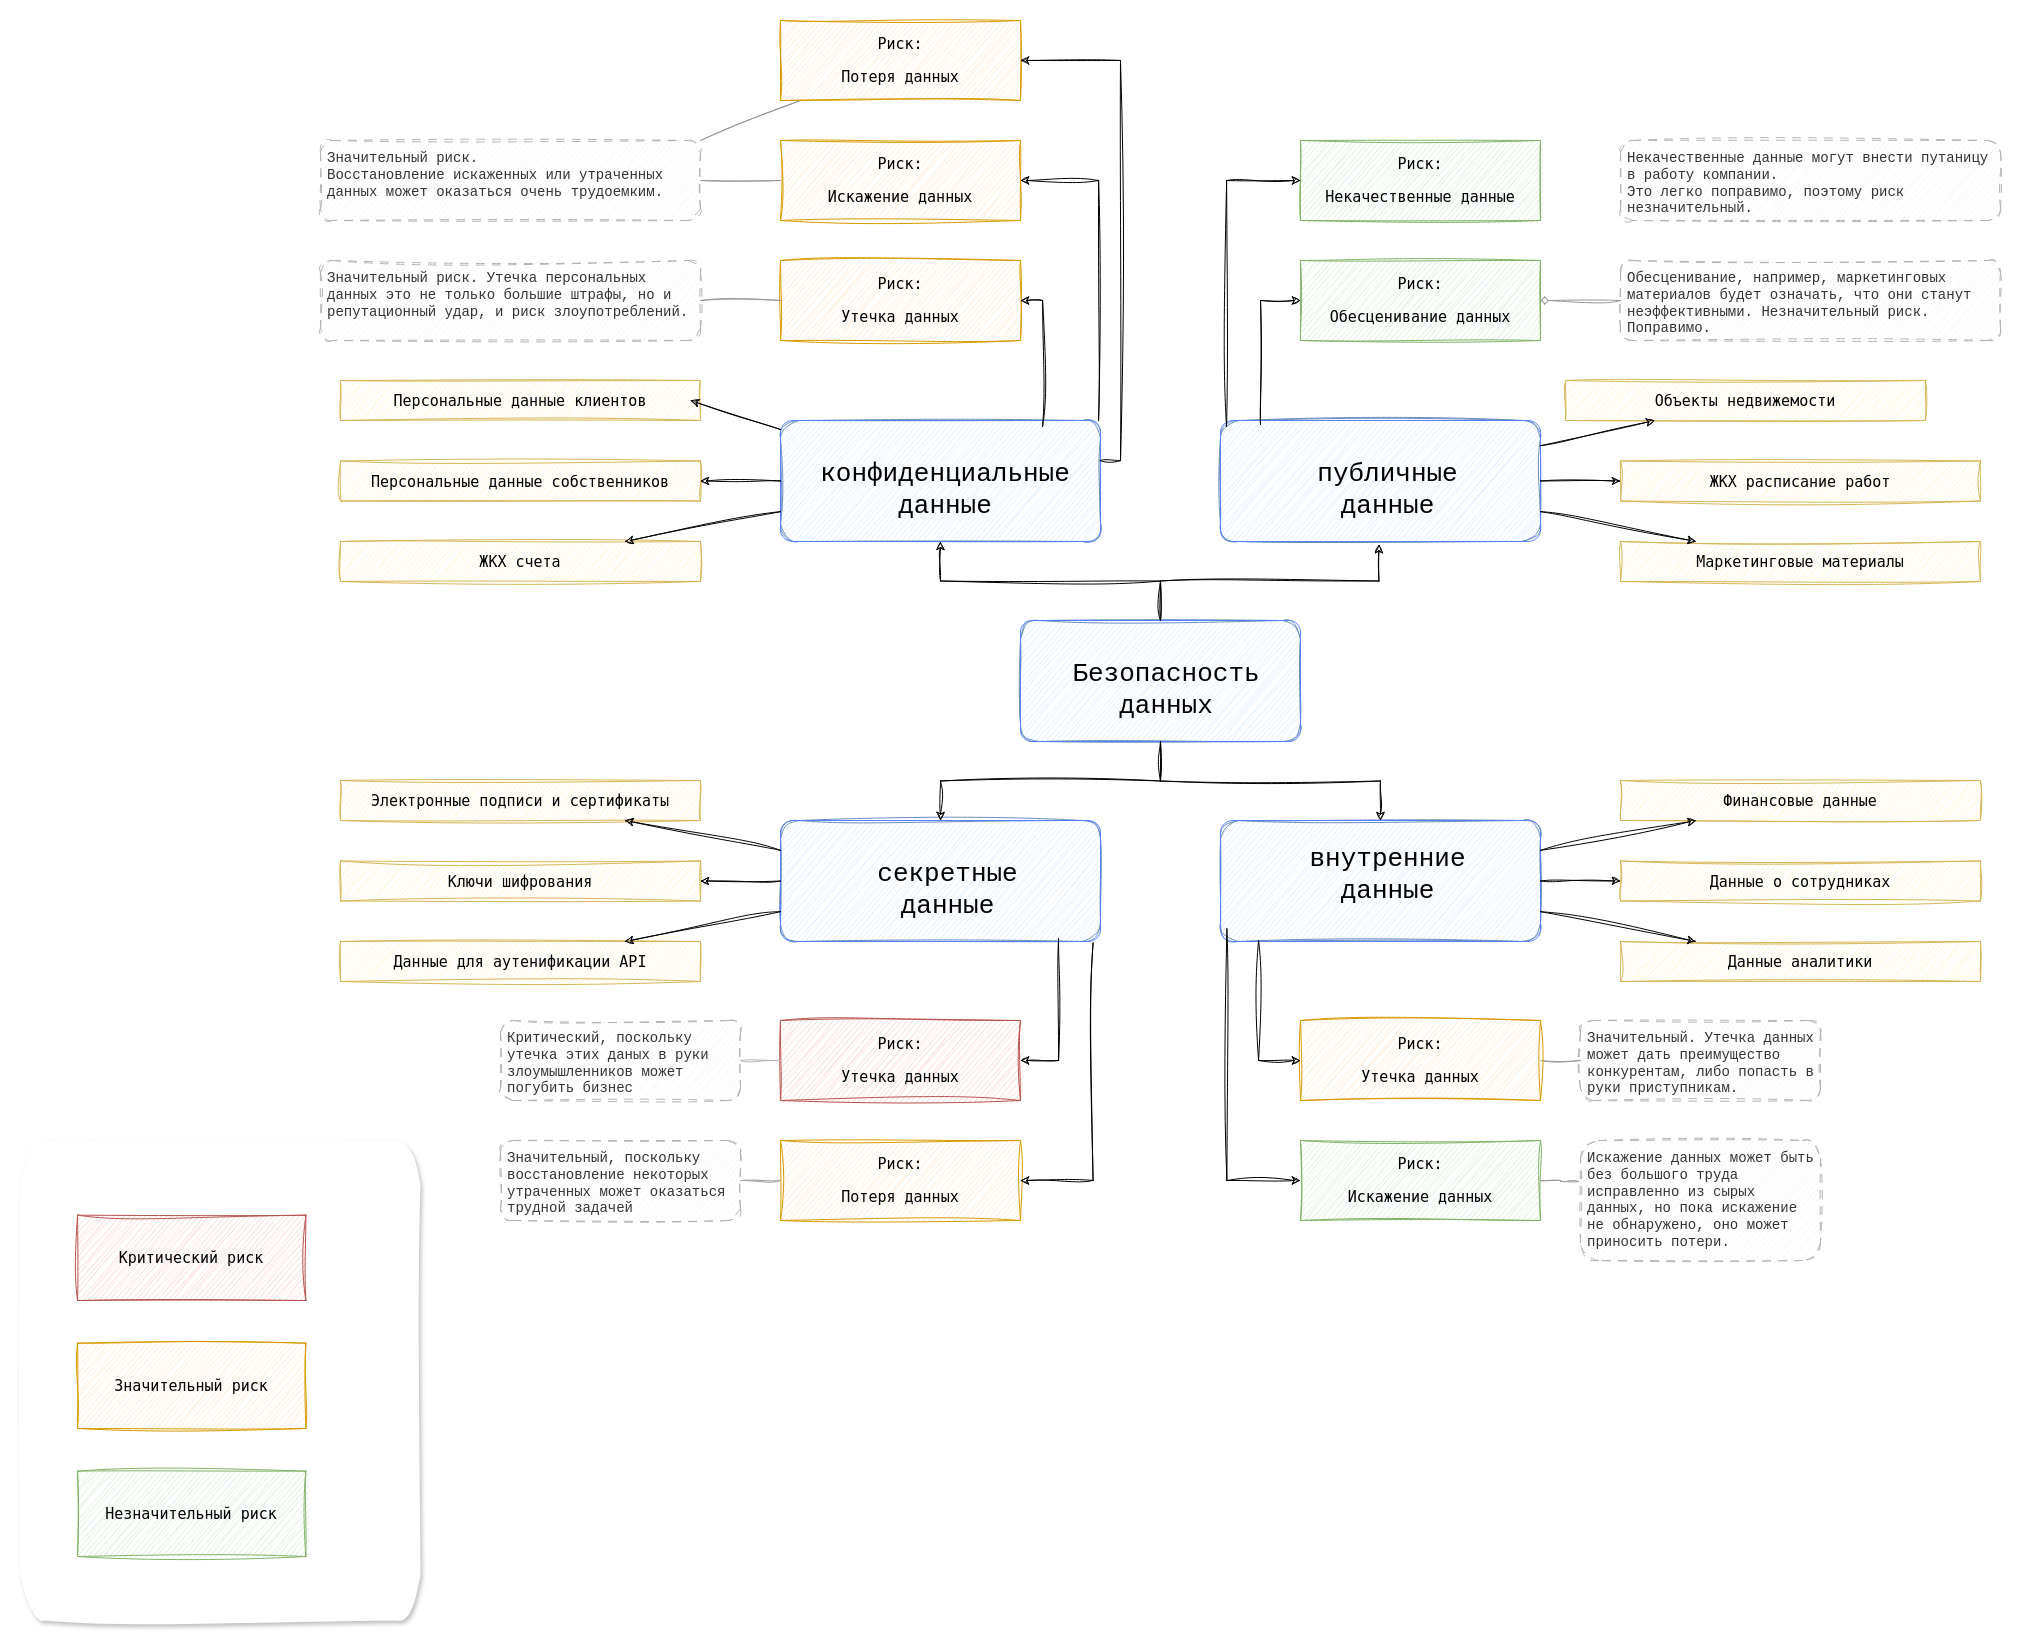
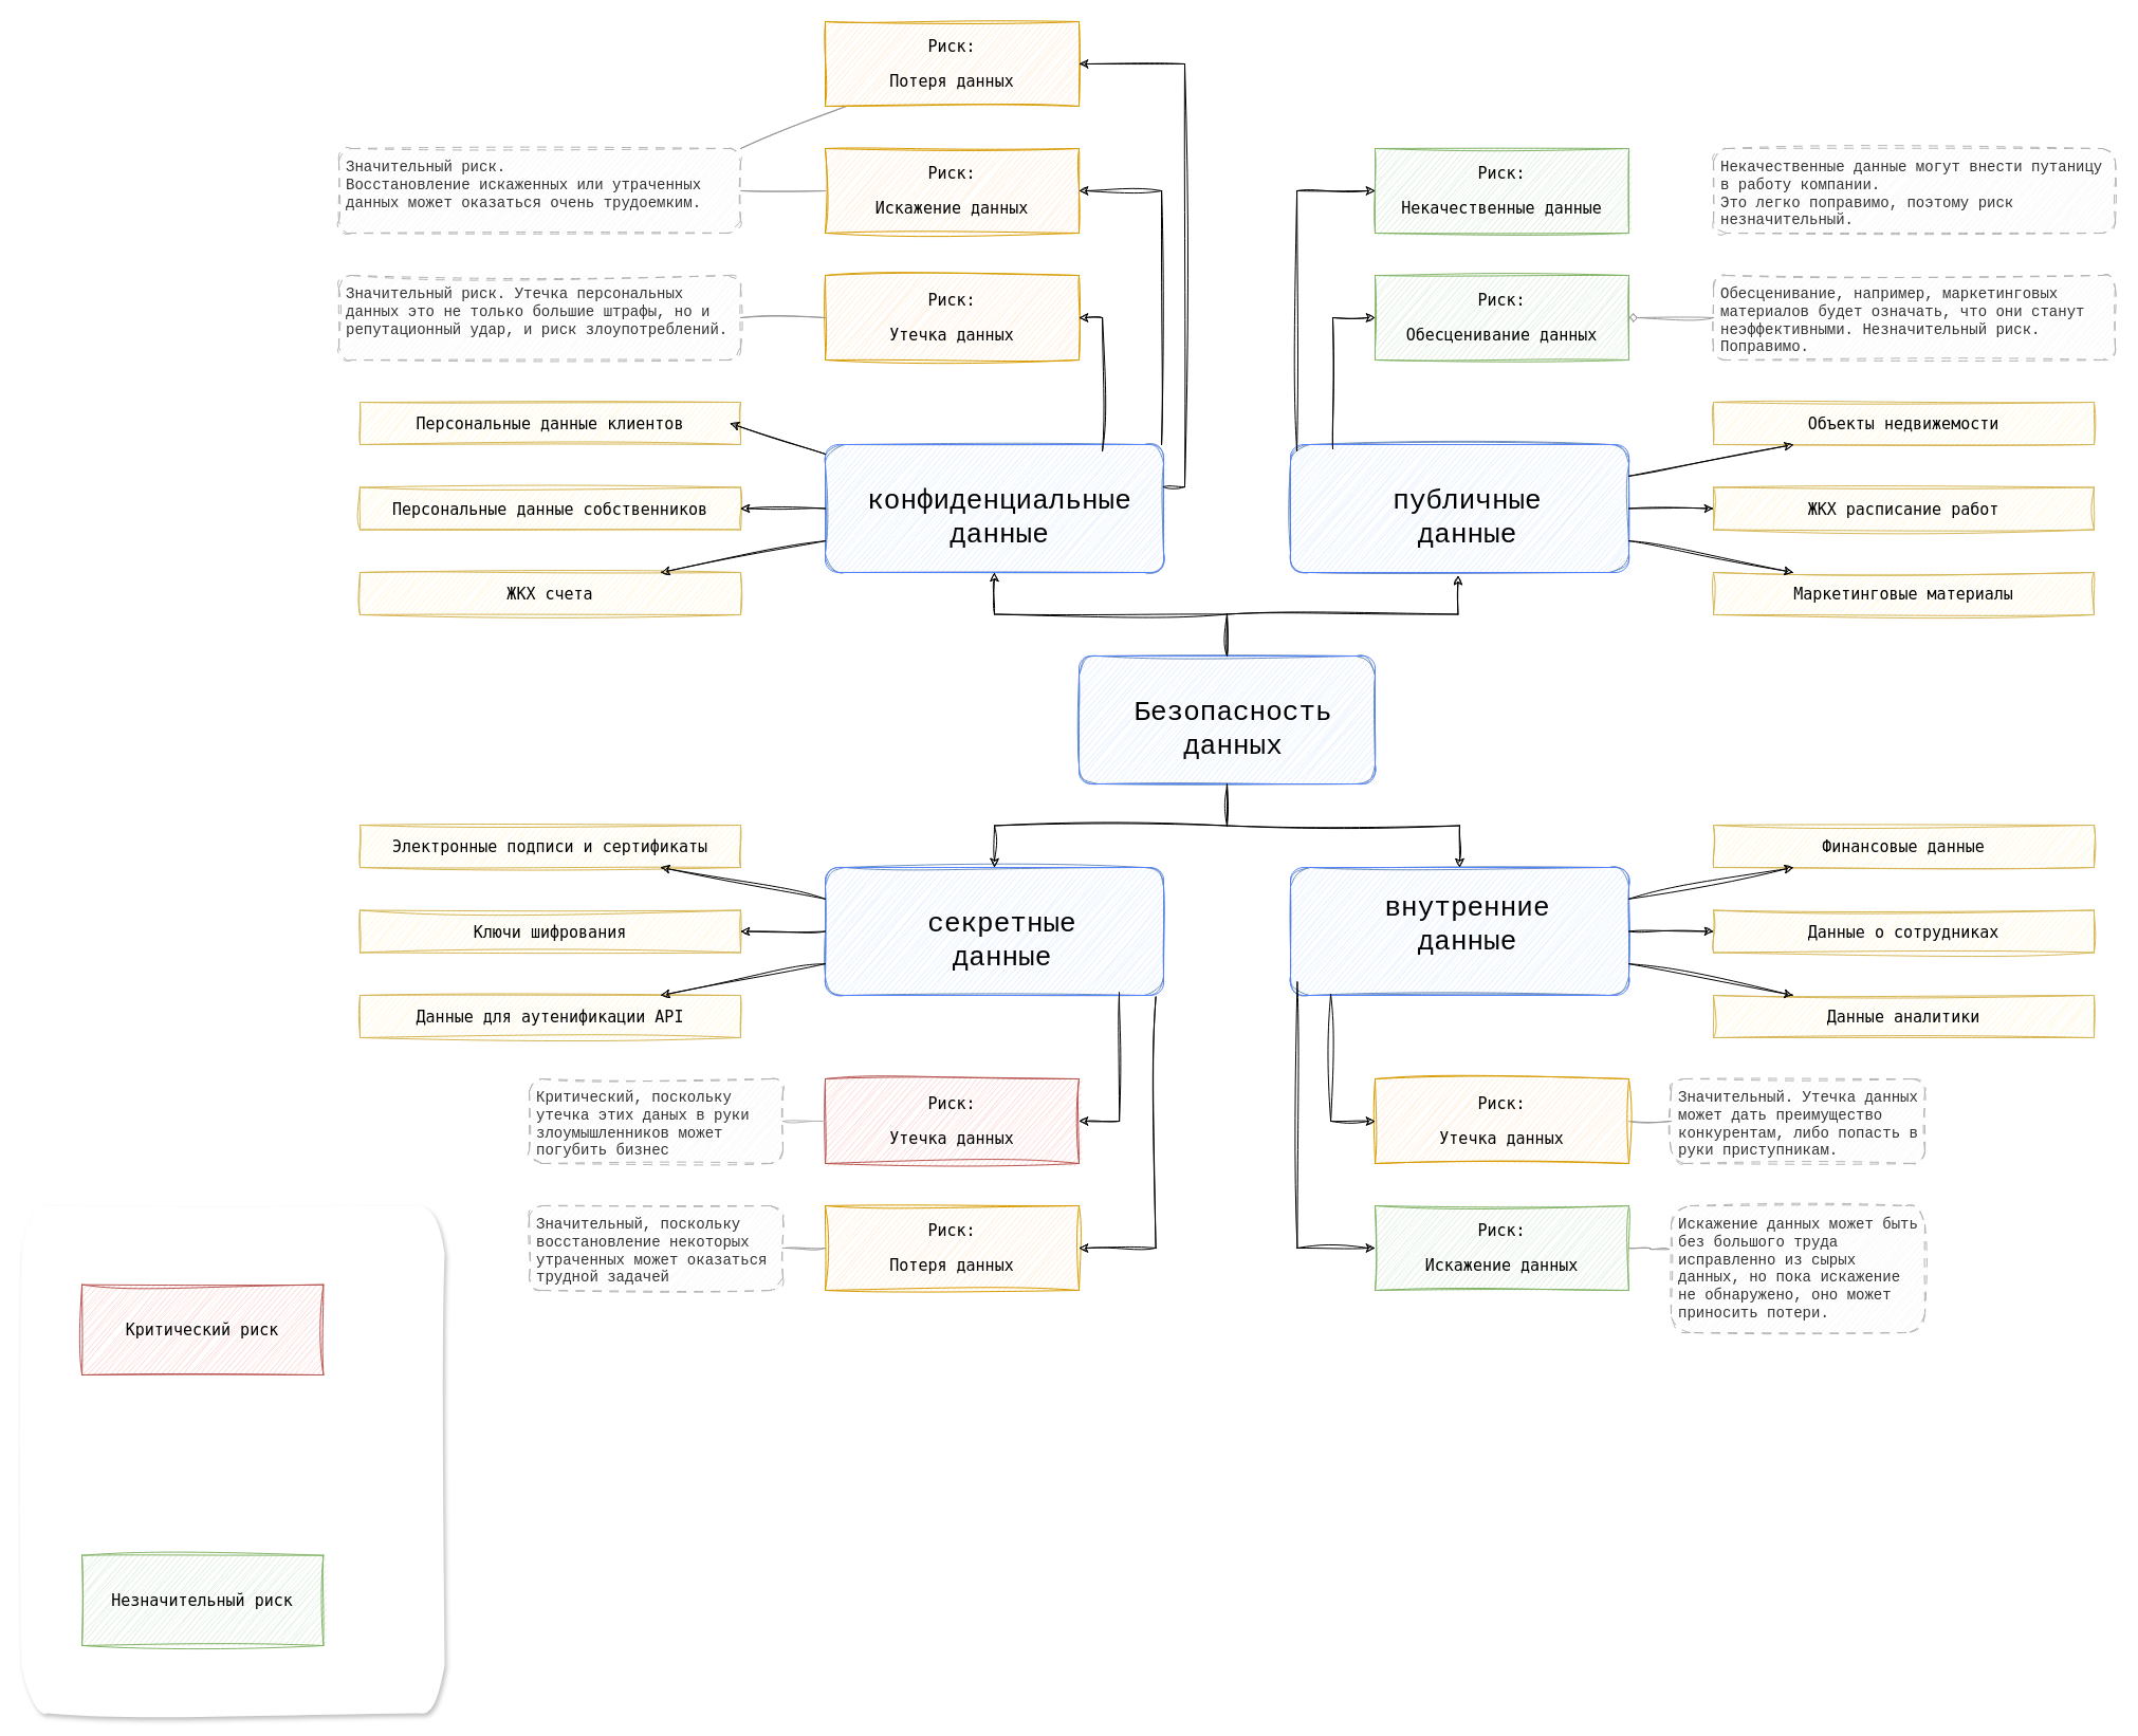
- <mxCell id="28" value="&lt;pre style=&quot;font-size: 15px;&quot;&gt;Объекты недвижемости&lt;/pre&gt;" style="text;html=1;align=center;verticalAlign=middle;whiteSpace=wrap;rounded=0;fontFamily=Architects Daughter;fontSource=https%3A%2F%2Ffonts.googleapis.com%2Fcss%3Ffamily%3DArchitects%2BDaughter;fillColor=#fff2cc;strokeColor=#d6b656;sketch=1;curveFitting=1;jiggle=2;fontSize=15;" vertex="1" parent="1"><mxGeometry x="1565" y="380" width="360" height="40" as="geometry" /></mxCell>
+ <mxCell id="28" value="&lt;pre style=&quot;font-size: 15px;&quot;&gt;Объекты недвижемости&lt;/pre&gt;" style="text;html=1;align=center;verticalAlign=middle;whiteSpace=wrap;rounded=0;fontFamily=Architects Daughter;fontSource=https%3A%2F%2Ffonts.googleapis.com%2Fcss%3Ffamily%3DArchitects%2BDaughter;fillColor=#fff2cc;strokeColor=#d6b656;sketch=1;curveFitting=1;jiggle=2;fontSize=15;" vertex="1" parent="1"><mxGeometry x="1620" y="380" width="360" height="40" as="geometry" /></mxCell>
- <mxCell id="71" value="&lt;pre style=&quot;font-size: 15px;&quot;&gt;Значительный риск&lt;/pre&gt;" style="text;html=1;align=center;verticalAlign=middle;whiteSpace=wrap;rounded=0;fontFamily=Architects Daughter;fontSource=https%3A%2F%2Ffonts.googleapis.com%2Fcss%3Ffamily%3DArchitects%2BDaughter;fillColor=#ffe6cc;strokeColor=#d79b00;sketch=1;curveFitting=1;jiggle=2;fontSize=15;" vertex="1" parent="66"><mxGeometry x="57.073" y="202.667" width="228.293" height="85.333" as="geometry" /></mxCell>
